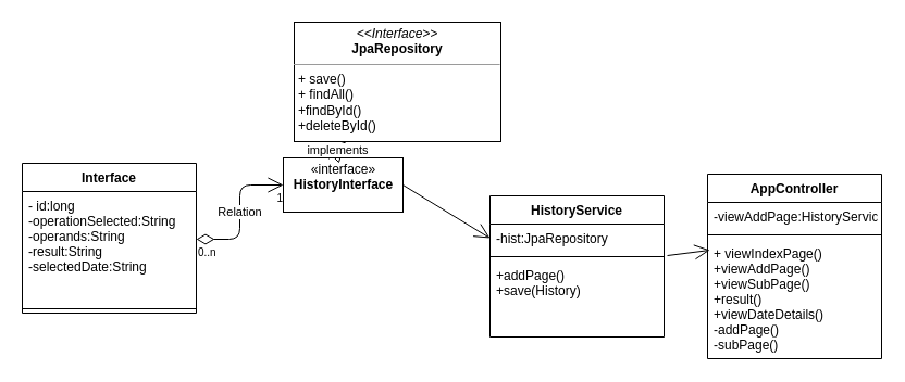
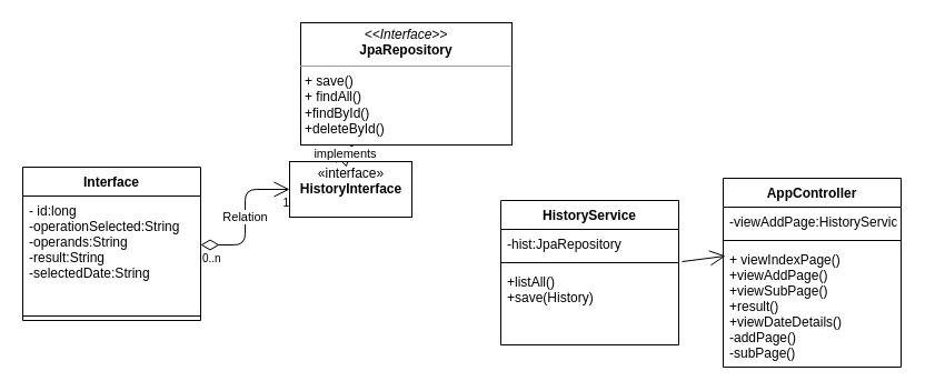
- <mxCell id="15" value="" style="endArrow=open;endFill=1;endSize=12;html=1;exitX=1;exitY=0.5;exitDx=0;exitDy=0;entryX=0;entryY=0.5;entryDx=0;entryDy=0;" edge="1" parent="1" source="5" target="8"><mxGeometry width="160" relative="1" as="geometry"><mxPoint x="320" y="240" as="sourcePoint" /><mxPoint x="480" y="240" as="targetPoint" /></mxGeometry></mxCell>
- <mxCell id="10" value="+addPage()&#10;+save(History)&#10;" style="text;strokeColor=none;fillColor=none;align=left;verticalAlign=top;spacingLeft=4;spacingRight=4;overflow=hidden;rotatable=0;points=[[0,0.5],[1,0.5]];portConstraint=eastwest;" vertex="1" parent="7"><mxGeometry y="60" width="160" height="70" as="geometry" /></mxCell>
+ <mxCell id="10" value="+listAll()&#10;+save(History)&#10;" style="text;strokeColor=none;fillColor=none;align=left;verticalAlign=top;spacingLeft=4;spacingRight=4;overflow=hidden;rotatable=0;points=[[0,0.5],[1,0.5]];portConstraint=eastwest;" vertex="1" parent="7"><mxGeometry y="60" width="160" height="70" as="geometry" /></mxCell>
